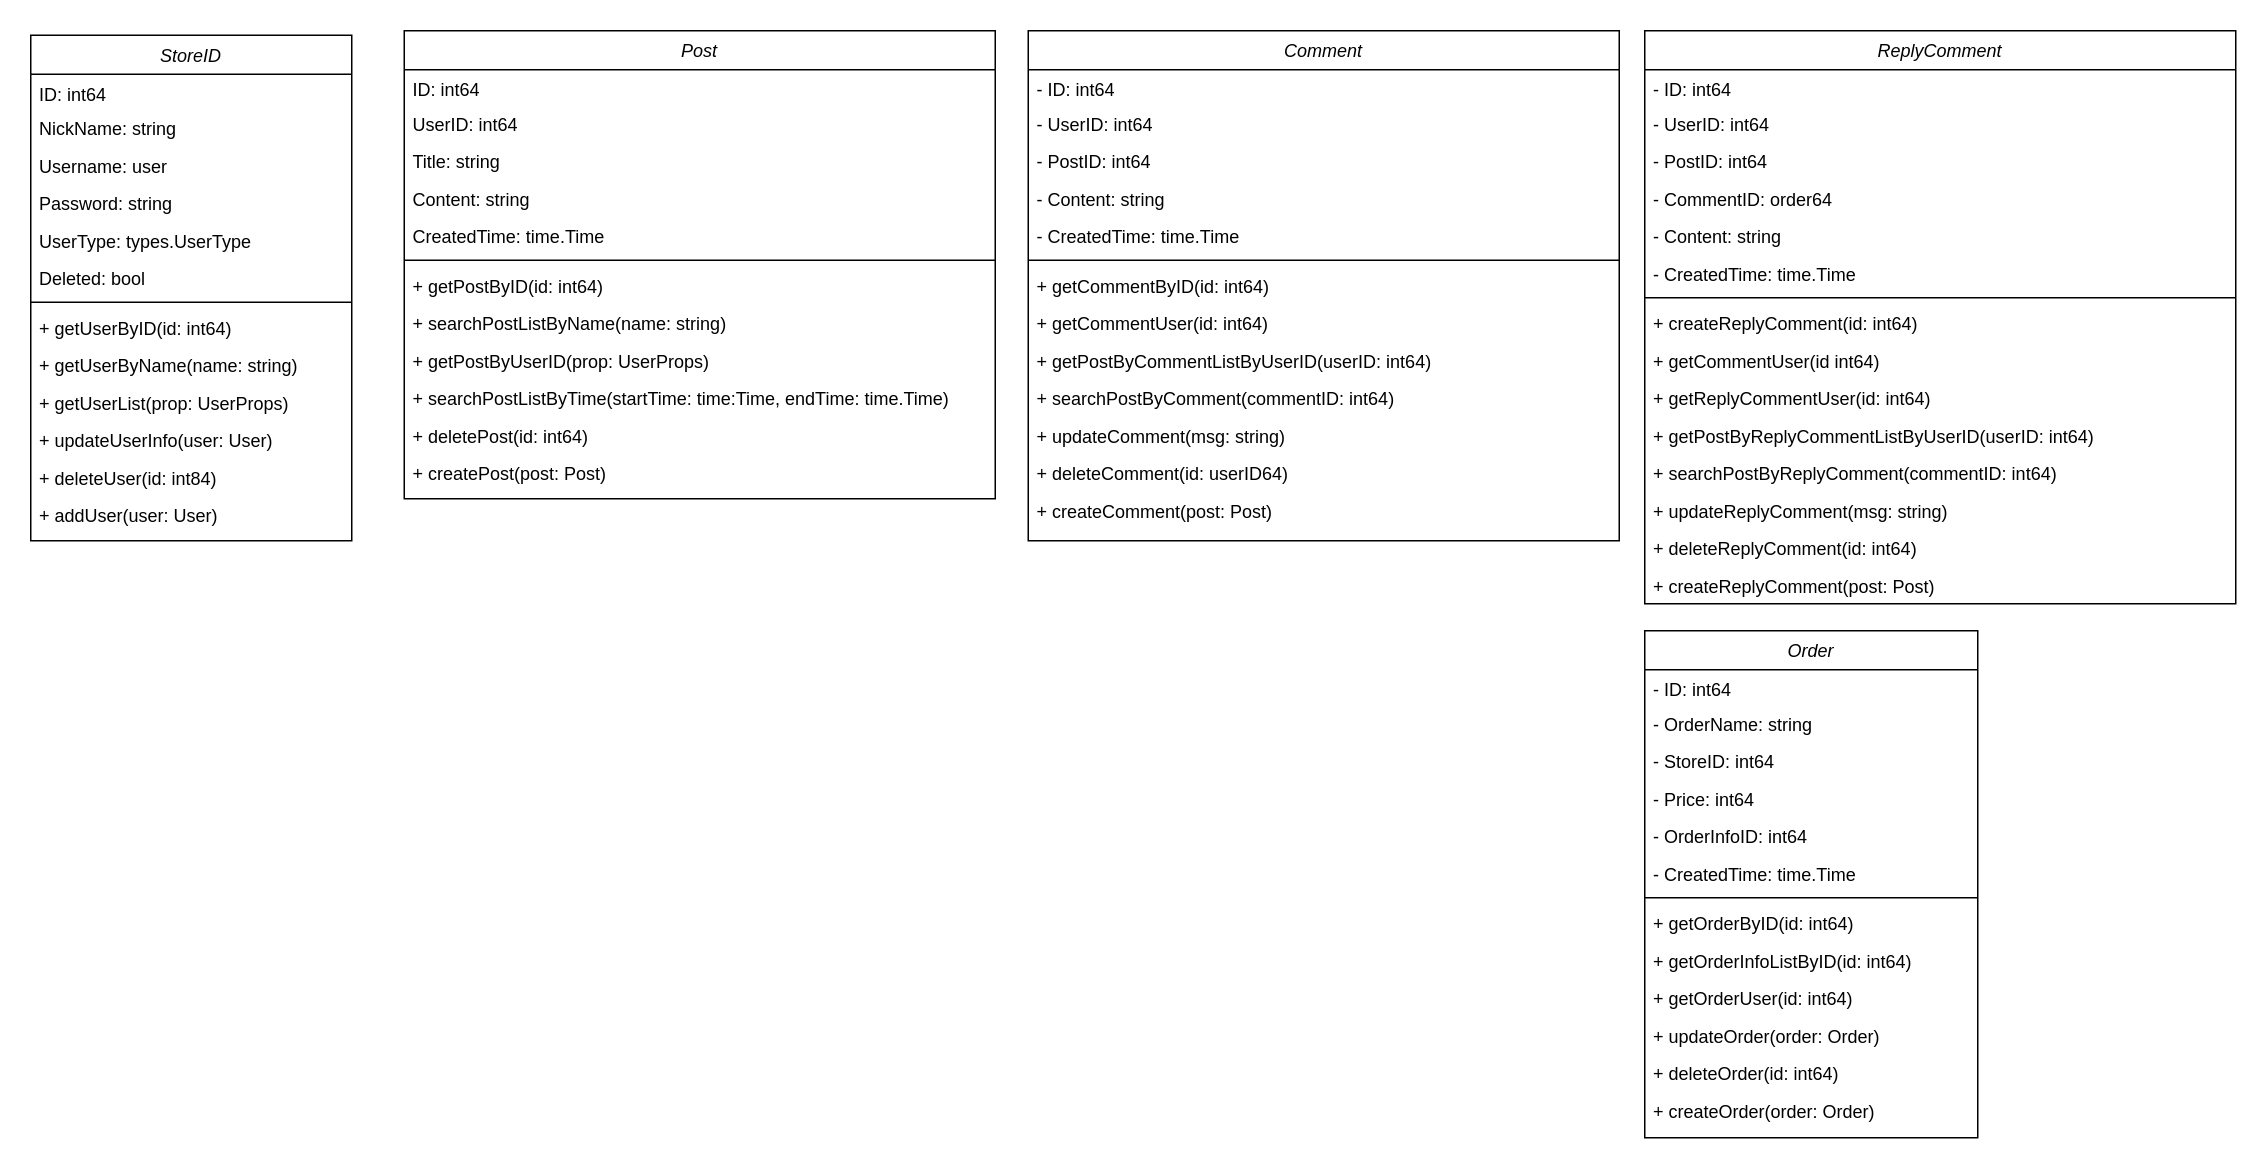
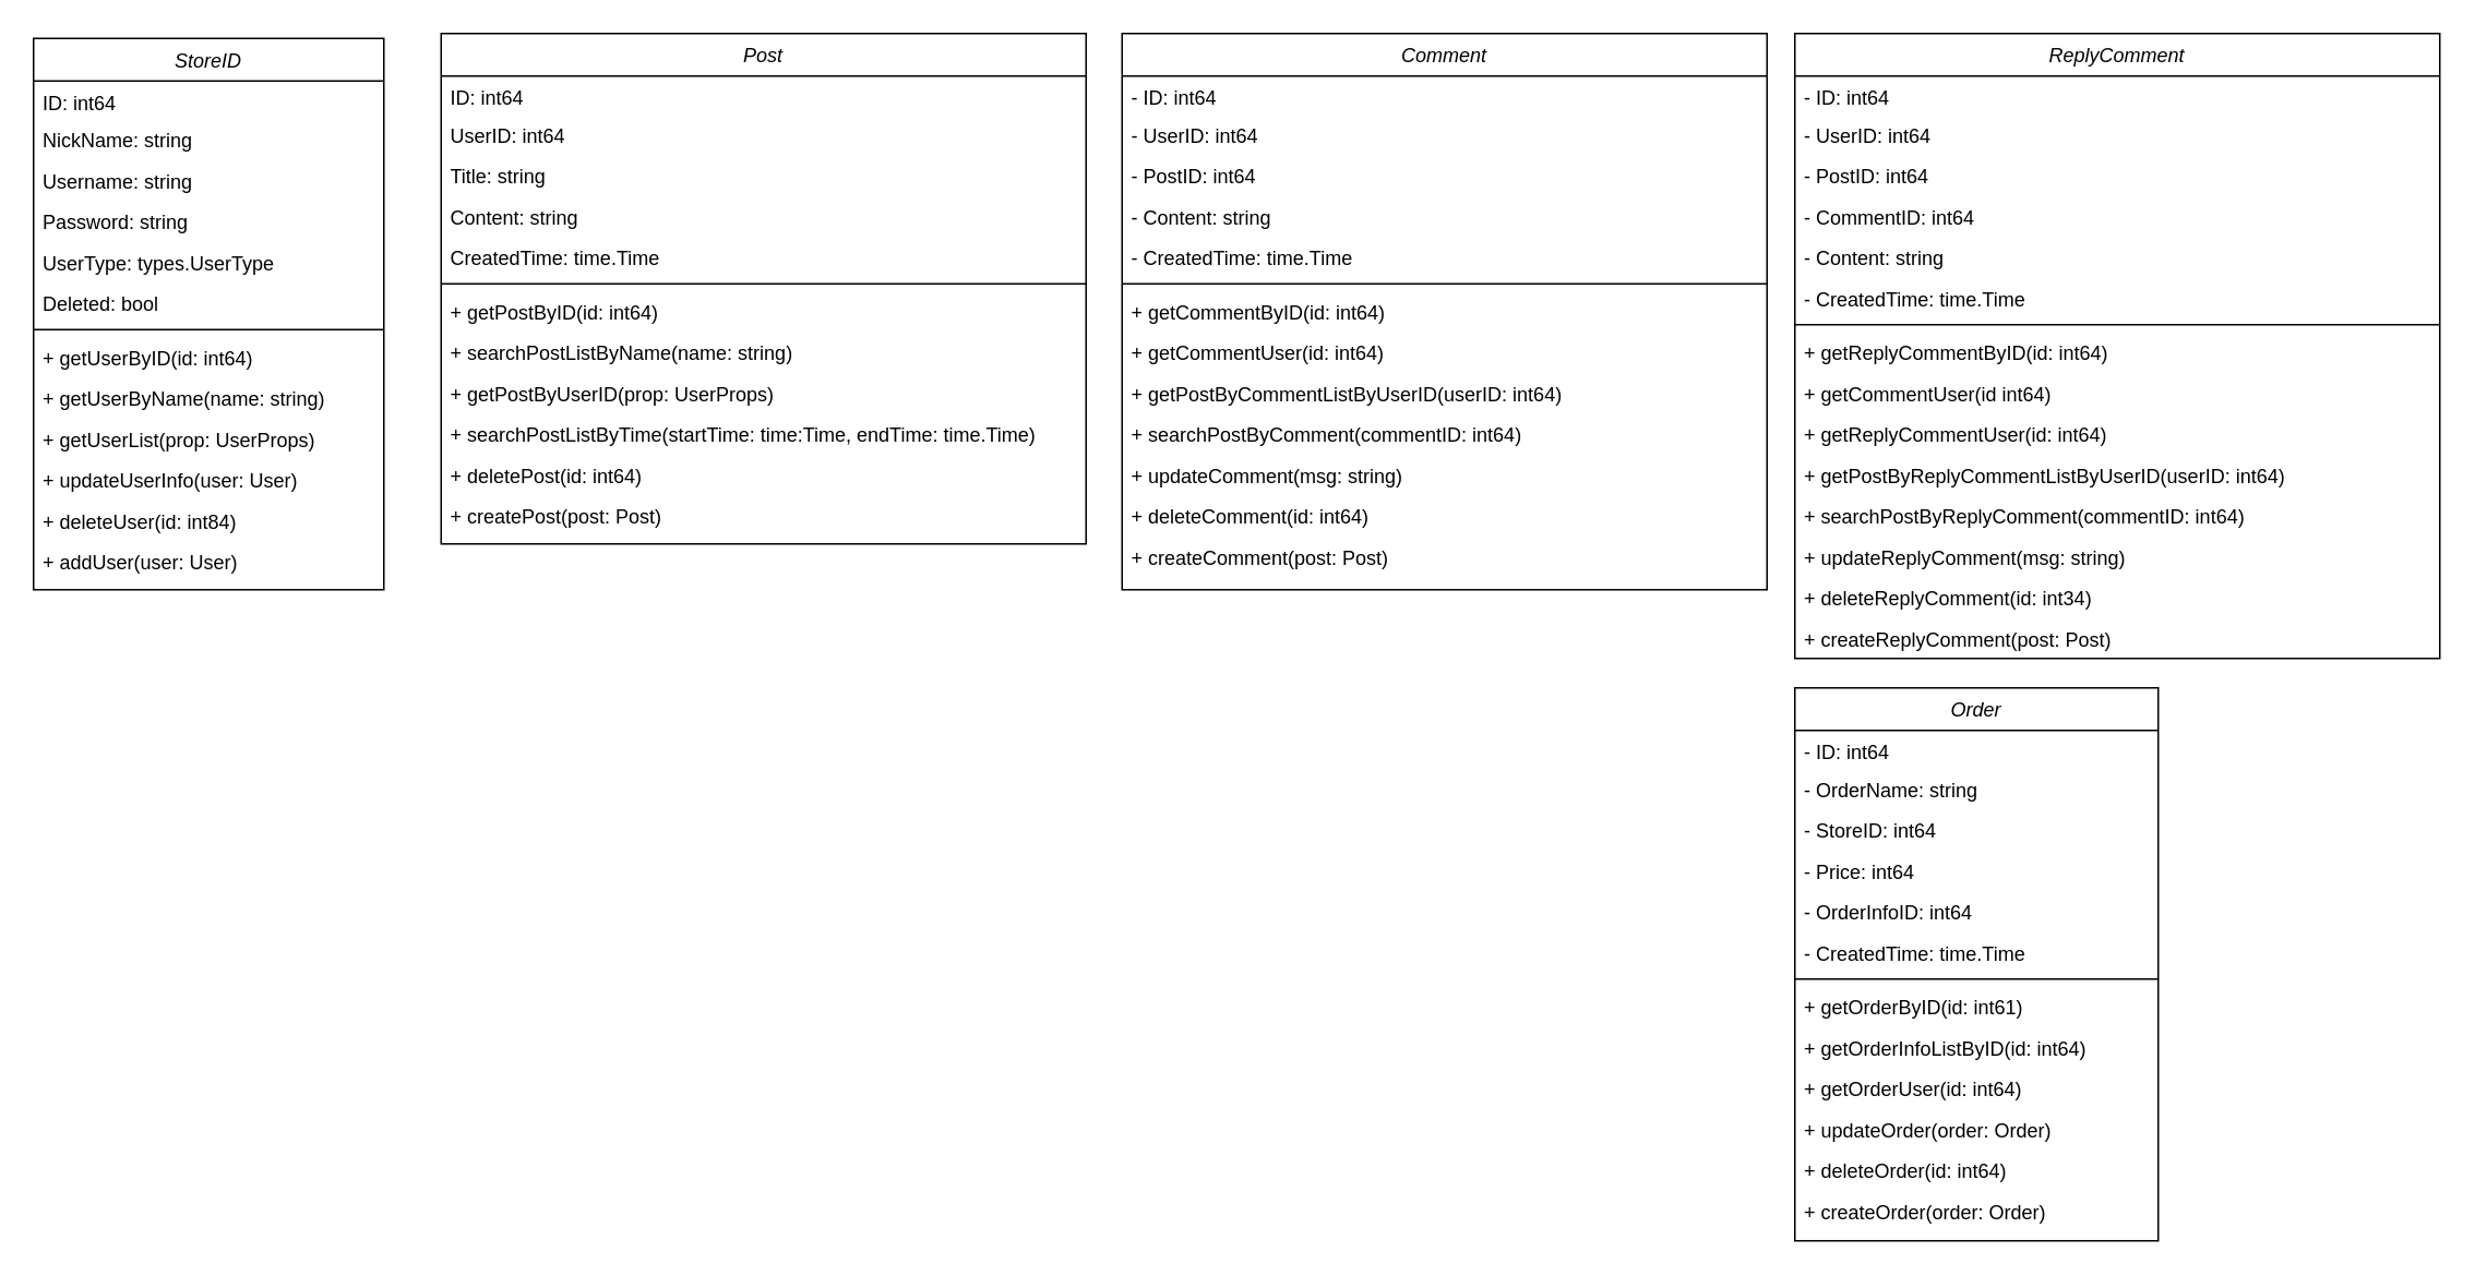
- <mxCell id="5" value="Username: user" style="text;align=left;verticalAlign=top;spacingLeft=4;spacingRight=4;overflow=hidden;rotatable=0;points=[[0,0.5],[1,0.5]];portConstraint=eastwest;rounded=0;shadow=0;html=0;" parent="2" vertex="1"><mxGeometry y="74" width="214" height="25" as="geometry" /></mxCell>
+ <mxCell id="5" value="Username: string" style="text;align=left;verticalAlign=top;spacingLeft=4;spacingRight=4;overflow=hidden;rotatable=0;points=[[0,0.5],[1,0.5]];portConstraint=eastwest;rounded=0;shadow=0;html=0;" parent="2" vertex="1"><mxGeometry y="74" width="214" height="25" as="geometry" /></mxCell>
- <mxCell id="47" value="- CommentID: order64" style="text;align=left;verticalAlign=top;spacingLeft=4;spacingRight=4;overflow=hidden;rotatable=0;points=[[0,0.5],[1,0.5]];portConstraint=eastwest;rounded=0;shadow=0;html=0;" vertex="1" parent="43"><mxGeometry y="99" width="394" height="25" as="geometry" /></mxCell>
+ <mxCell id="47" value="- CommentID: int64" style="text;align=left;verticalAlign=top;spacingLeft=4;spacingRight=4;overflow=hidden;rotatable=0;points=[[0,0.5],[1,0.5]];portConstraint=eastwest;rounded=0;shadow=0;html=0;" vertex="1" parent="43"><mxGeometry y="99" width="394" height="25" as="geometry" /></mxCell>
- <mxCell id="51" value="+ createReplyComment(id: int64)" style="text;align=left;verticalAlign=top;spacingLeft=4;spacingRight=4;overflow=hidden;rotatable=0;points=[[0,0.5],[1,0.5]];portConstraint=eastwest;rounded=0;shadow=0;html=0;" vertex="1" parent="43"><mxGeometry y="182" width="394" height="25" as="geometry" /></mxCell>
+ <mxCell id="51" value="+ getReplyCommentByID(id: int64)" style="text;align=left;verticalAlign=top;spacingLeft=4;spacingRight=4;overflow=hidden;rotatable=0;points=[[0,0.5],[1,0.5]];portConstraint=eastwest;rounded=0;shadow=0;html=0;" vertex="1" parent="43"><mxGeometry y="182" width="394" height="25" as="geometry" /></mxCell>
- <mxCell id="41" value="+ deleteComment(id: userID64)" style="text;align=left;verticalAlign=top;spacingLeft=4;spacingRight=4;overflow=hidden;rotatable=0;points=[[0,0.5],[1,0.5]];portConstraint=eastwest;rounded=0;shadow=0;html=0;" vertex="1" parent="29"><mxGeometry y="282" width="394" height="25" as="geometry" /></mxCell>
+ <mxCell id="41" value="+ deleteComment(id: int64)" style="text;align=left;verticalAlign=top;spacingLeft=4;spacingRight=4;overflow=hidden;rotatable=0;points=[[0,0.5],[1,0.5]];portConstraint=eastwest;rounded=0;shadow=0;html=0;" vertex="1" parent="29"><mxGeometry y="282" width="394" height="25" as="geometry" /></mxCell>
- <mxCell id="57" value="+ deleteReplyComment(id: int64)" style="text;align=left;verticalAlign=top;spacingLeft=4;spacingRight=4;overflow=hidden;rotatable=0;points=[[0,0.5],[1,0.5]];portConstraint=eastwest;rounded=0;shadow=0;html=0;" vertex="1" parent="43"><mxGeometry y="332" width="394" height="25" as="geometry" /></mxCell>
+ <mxCell id="57" value="+ deleteReplyComment(id: int34)" style="text;align=left;verticalAlign=top;spacingLeft=4;spacingRight=4;overflow=hidden;rotatable=0;points=[[0,0.5],[1,0.5]];portConstraint=eastwest;rounded=0;shadow=0;html=0;" vertex="1" parent="43"><mxGeometry y="332" width="394" height="25" as="geometry" /></mxCell>
- <mxCell id="67" value="+ getOrderByID(id: int64)" style="text;align=left;verticalAlign=top;spacingLeft=4;spacingRight=4;overflow=hidden;rotatable=0;points=[[0,0.5],[1,0.5]];portConstraint=eastwest;rounded=0;shadow=0;html=0;" vertex="1" parent="59"><mxGeometry y="182" width="222" height="25" as="geometry" /></mxCell>
+ <mxCell id="67" value="+ getOrderByID(id: int61)" style="text;align=left;verticalAlign=top;spacingLeft=4;spacingRight=4;overflow=hidden;rotatable=0;points=[[0,0.5],[1,0.5]];portConstraint=eastwest;rounded=0;shadow=0;html=0;" vertex="1" parent="59"><mxGeometry y="182" width="222" height="25" as="geometry" /></mxCell>
